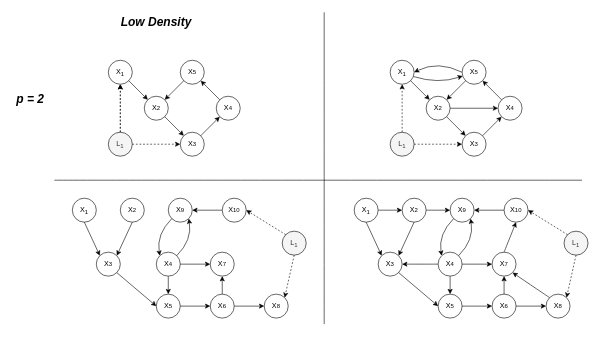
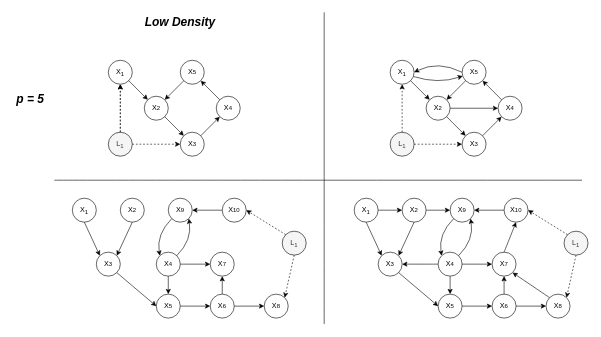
- <mxCell id="81" value="&lt;b&gt;&lt;font style=&quot;font-size: 20px;&quot;&gt;&lt;i&gt;Low Density&lt;/i&gt;&lt;/font&gt;&lt;/b&gt;" style="text;html=1;strokeColor=none;fillColor=none;align=center;verticalAlign=middle;whiteSpace=wrap;rounded=0;" parent="1" vertex="1"><mxGeometry x="180" y="20" width="160" height="30" as="geometry" /></mxCell>
+ <mxCell id="81" value="&lt;b&gt;&lt;font style=&quot;font-size: 20px;&quot;&gt;&lt;i&gt;Low Density&lt;/i&gt;&lt;/font&gt;&lt;/b&gt;" style="text;html=1;strokeColor=none;fillColor=none;align=center;verticalAlign=middle;whiteSpace=wrap;rounded=0;" parent="1" vertex="1"><mxGeometry x="220" y="20" width="160" height="30" as="geometry" /></mxCell>
- <mxCell id="82" value="&lt;b&gt;&lt;font style=&quot;font-size: 20px;&quot;&gt;&lt;i&gt;p = 2&lt;/i&gt;&lt;/font&gt;&lt;/b&gt;" style="text;html=1;strokeColor=none;fillColor=none;align=center;verticalAlign=middle;whiteSpace=wrap;rounded=0;fontSize=17;" parent="1" vertex="1"><mxGeometry x="20" y="150" width="60" height="30" as="geometry" /></mxCell>
+ <mxCell id="82" value="&lt;b&gt;&lt;font style=&quot;font-size: 20px;&quot;&gt;&lt;i&gt;p = 5&lt;/i&gt;&lt;/font&gt;&lt;/b&gt;" style="text;html=1;strokeColor=none;fillColor=none;align=center;verticalAlign=middle;whiteSpace=wrap;rounded=0;fontSize=17;" parent="1" vertex="1"><mxGeometry x="20" y="150" width="60" height="30" as="geometry" /></mxCell>
